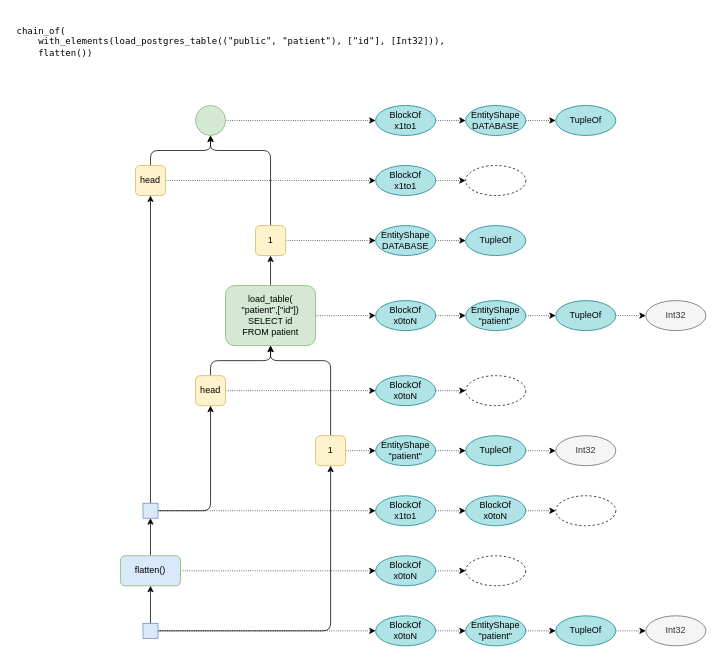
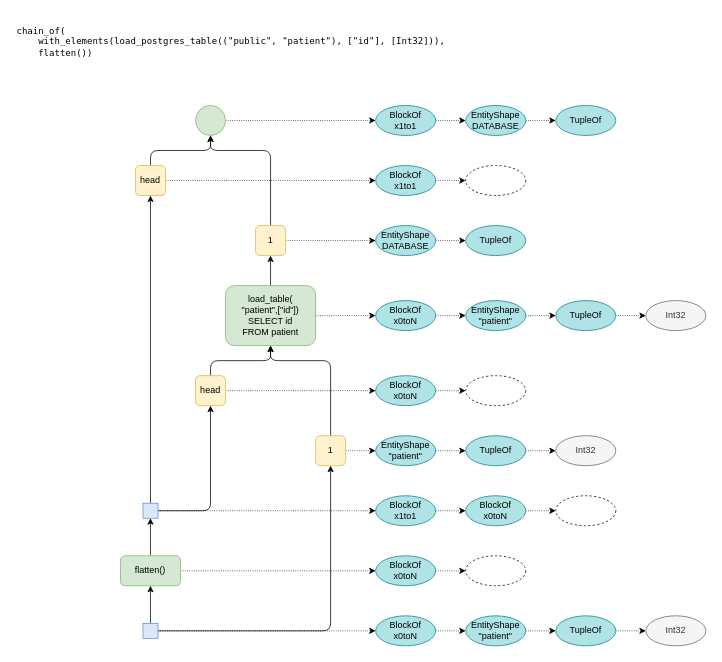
- <mxCell id="48" value="flatten()" style="rounded=1;whiteSpace=wrap;html=1;fillColor=#dae8fc;strokeColor=#82b366;" parent="1" vertex="1"><mxGeometry x="160" y="740" width="80" height="40" as="geometry" /></mxCell>
+ <mxCell id="48" value="flatten()" style="rounded=1;whiteSpace=wrap;html=1;fillColor=#d5e8d4;strokeColor=#82b366;" parent="1" vertex="1"><mxGeometry x="160" y="740" width="80" height="40" as="geometry" /></mxCell>
